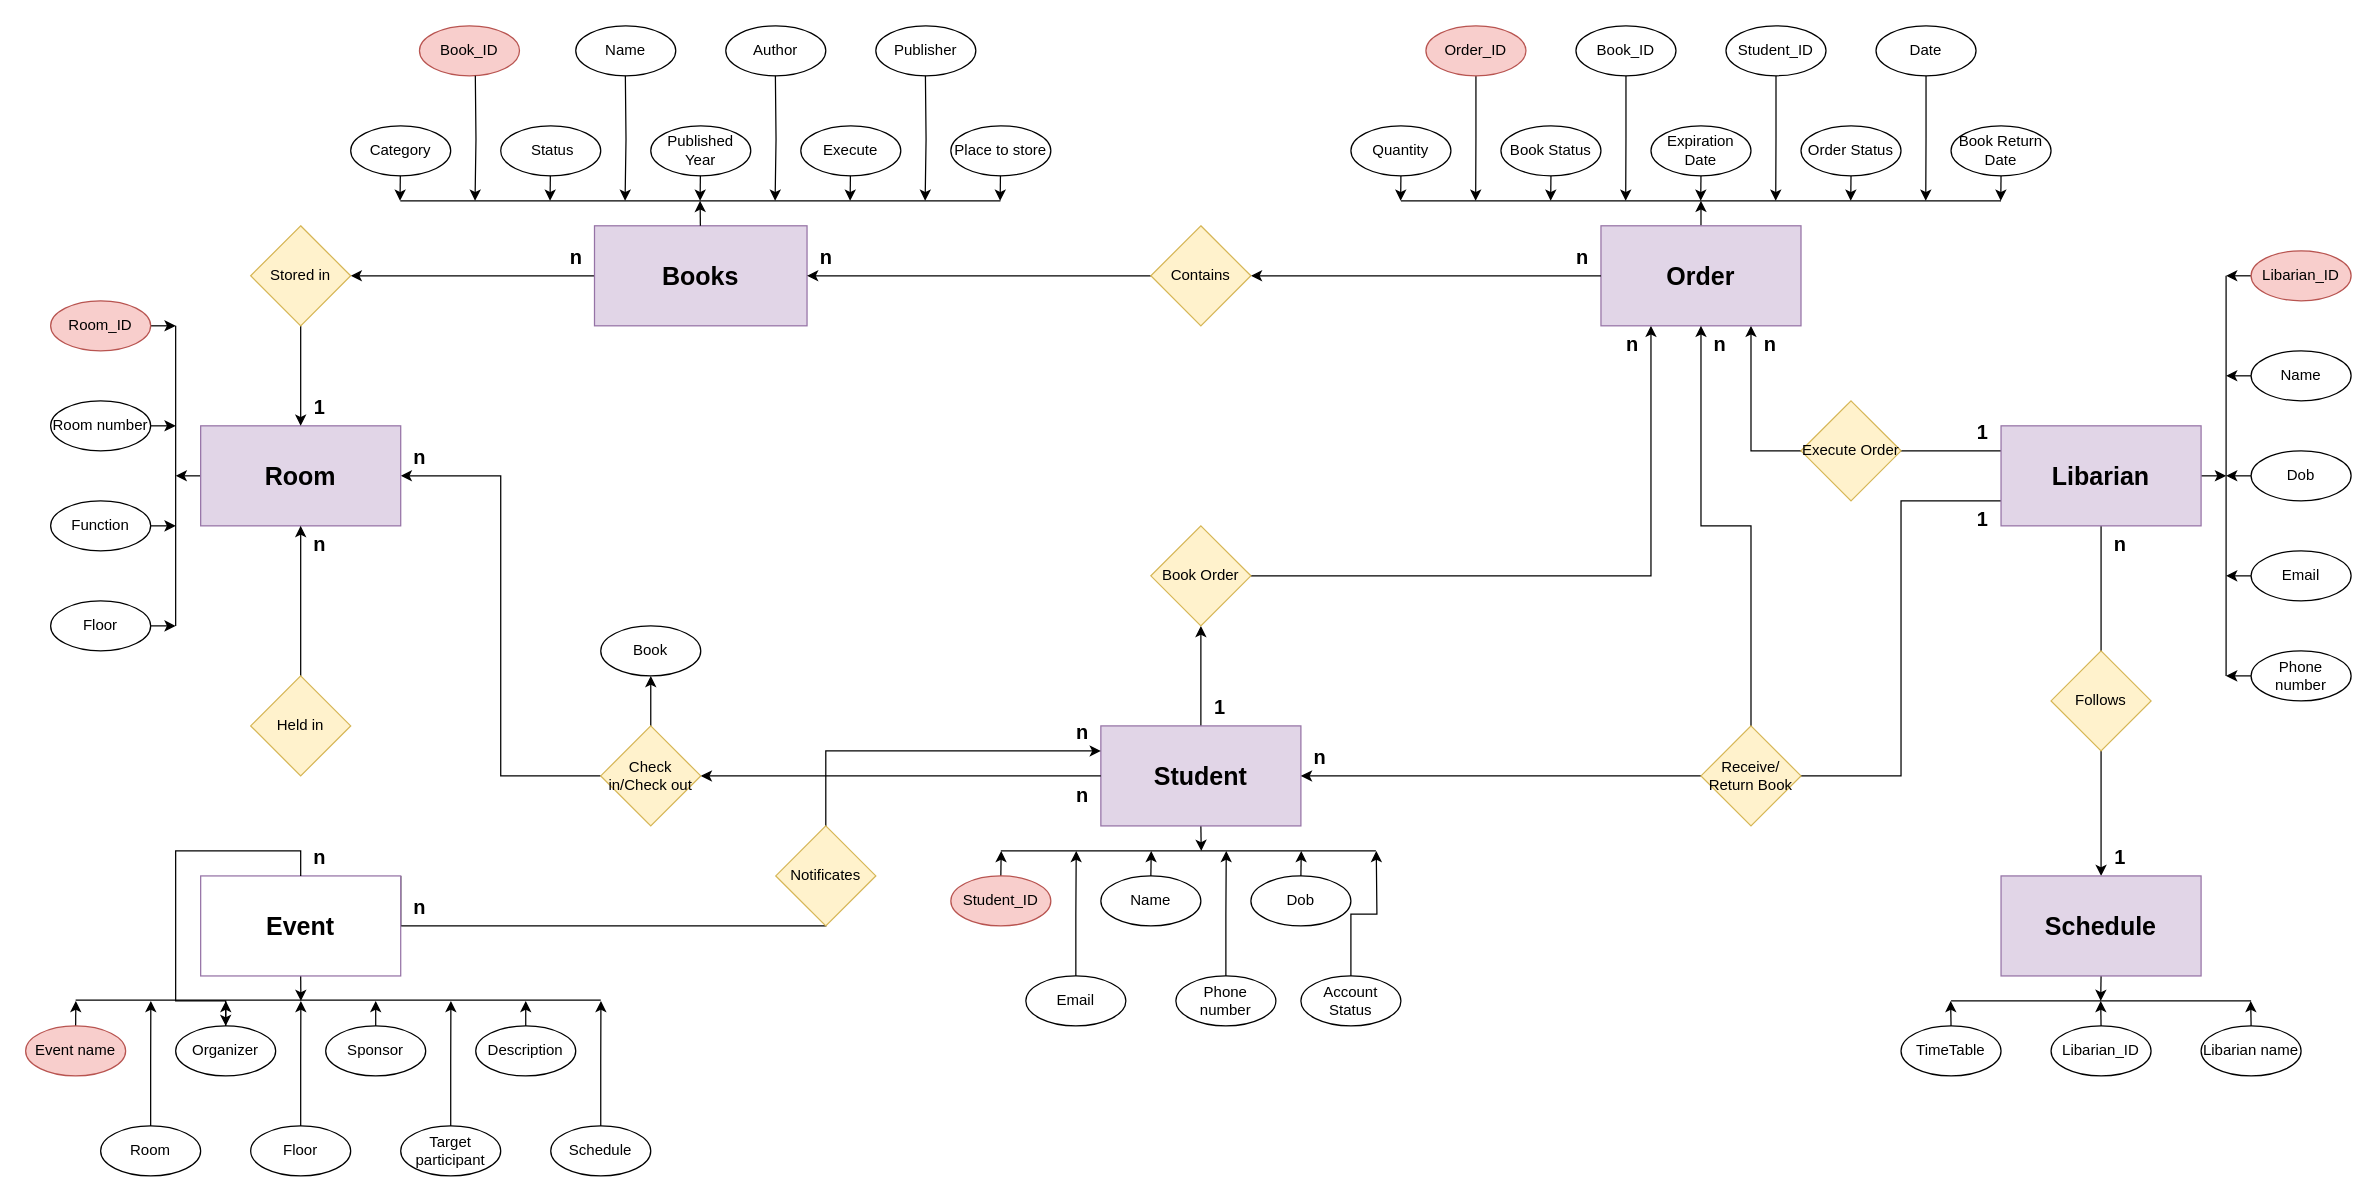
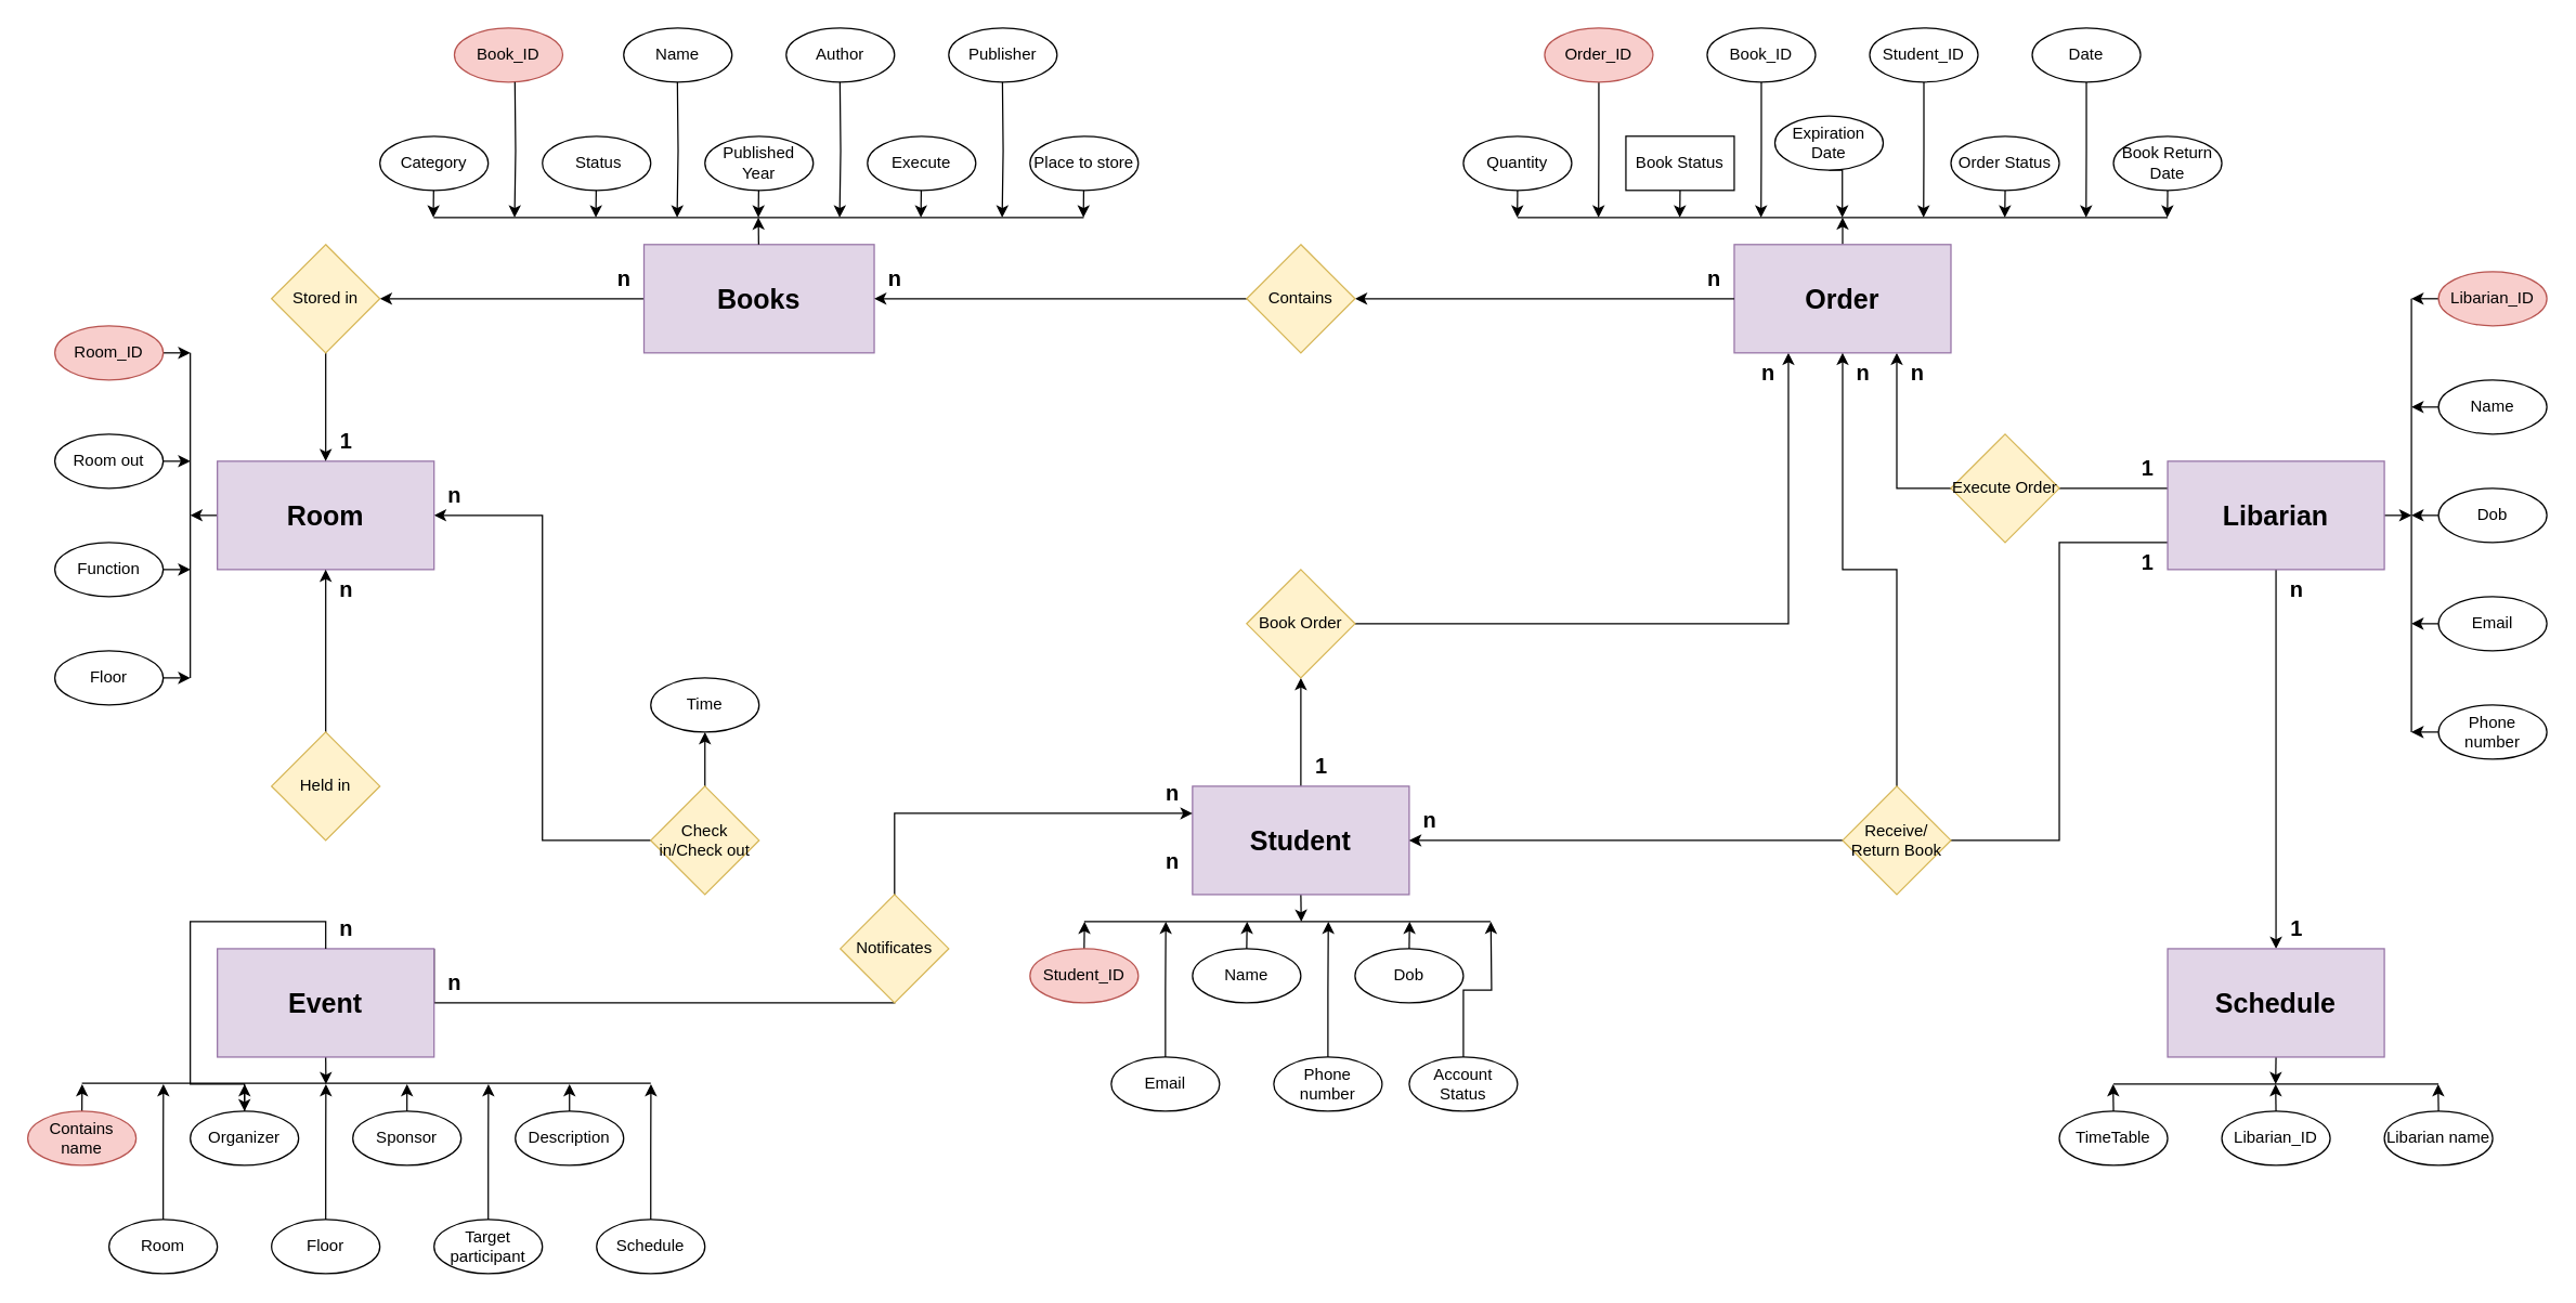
- <mxCell id="95" value="Book Status" style="ellipse;whiteSpace=wrap;html=1;" parent="1" vertex="1"><mxGeometry x="1200" y="100" width="80" height="40" as="geometry" /></mxCell>
+ <mxCell id="95" value="Book Status" style="whiteSpace=wrap;html=1;rounded=0;" parent="1" vertex="1"><mxGeometry x="1200" y="100" width="80" height="40" as="geometry" /></mxCell>
- <mxCell id="97" value="Expiration Date" style="ellipse;whiteSpace=wrap;html=1;" parent="1" vertex="1"><mxGeometry x="1320" y="100" width="80" height="40" as="geometry" /></mxCell>
+ <mxCell id="97" value="Expiration Date" style="ellipse;whiteSpace=wrap;html=1;" parent="1" vertex="1"><mxGeometry x="1310" y="85" width="80" height="40" as="geometry" /></mxCell>
- <mxCell id="44" value="Room number" style="ellipse;whiteSpace=wrap;html=1;" parent="1" vertex="1"><mxGeometry x="40" y="320" width="80" height="40" as="geometry" /></mxCell>
+ <mxCell id="44" value="Room out" style="ellipse;whiteSpace=wrap;html=1;" parent="1" vertex="1"><mxGeometry x="40" y="320" width="80" height="40" as="geometry" /></mxCell>
- <mxCell id="149" value="Book" style="ellipse;whiteSpace=wrap;html=1;" vertex="1" parent="1"><mxGeometry x="480" y="500" width="80" height="40" as="geometry" /></mxCell>
+ <mxCell id="149" value="Time" style="ellipse;whiteSpace=wrap;html=1;" vertex="1" parent="1"><mxGeometry x="480" y="500" width="80" height="40" as="geometry" /></mxCell>
- <mxCell id="111" value="Follows" style="rhombus;whiteSpace=wrap;html=1;fillColor=#fff2cc;strokeColor=#d6b656;" parent="1" vertex="1"><mxGeometry x="1640" y="520" width="80" height="80" as="geometry" /></mxCell>
- <mxCell id="106" value="" style="edgeStyle=orthogonalEdgeStyle;rounded=0;orthogonalLoop=1;jettySize=auto;html=1;exitX=0;exitY=0.5;exitDx=0;exitDy=0;entryX=1;entryY=0.5;entryDx=0;entryDy=0;" parent="1" source="5" target="108" edge="1"><mxGeometry relative="1" as="geometry"><mxPoint x="1000" y="620" as="sourcePoint" /><mxPoint x="480" y="380" as="targetPoint" /></mxGeometry></mxCell>
- <mxCell id="64" value="&lt;b&gt;&lt;font style=&quot;font-size: 20px;&quot;&gt;Event&lt;/font&gt;&lt;/b&gt;" style="rounded=0;whiteSpace=wrap;html=1;fillColor=#ffffff;strokeColor=#9673a6;" parent="1" vertex="1"><mxGeometry x="160" y="700" width="160" height="80" as="geometry" /></mxCell>
+ <mxCell id="64" value="&lt;b&gt;&lt;font style=&quot;font-size: 20px;&quot;&gt;Event&lt;/font&gt;&lt;/b&gt;" style="rounded=0;whiteSpace=wrap;html=1;fillColor=#e1d5e7;strokeColor=#9673a6;" parent="1" vertex="1"><mxGeometry x="160" y="700" width="160" height="80" as="geometry" /></mxCell>
- <mxCell id="66" value="Event name" style="ellipse;whiteSpace=wrap;html=1;fillColor=#f8cecc;strokeColor=#b85450;" parent="1" vertex="1"><mxGeometry x="20" y="820" width="80" height="40" as="geometry" /></mxCell>
+ <mxCell id="66" value="Contains name" style="ellipse;whiteSpace=wrap;html=1;fillColor=#f8cecc;strokeColor=#b85450;" parent="1" vertex="1"><mxGeometry x="20" y="820" width="80" height="40" as="geometry" /></mxCell>
